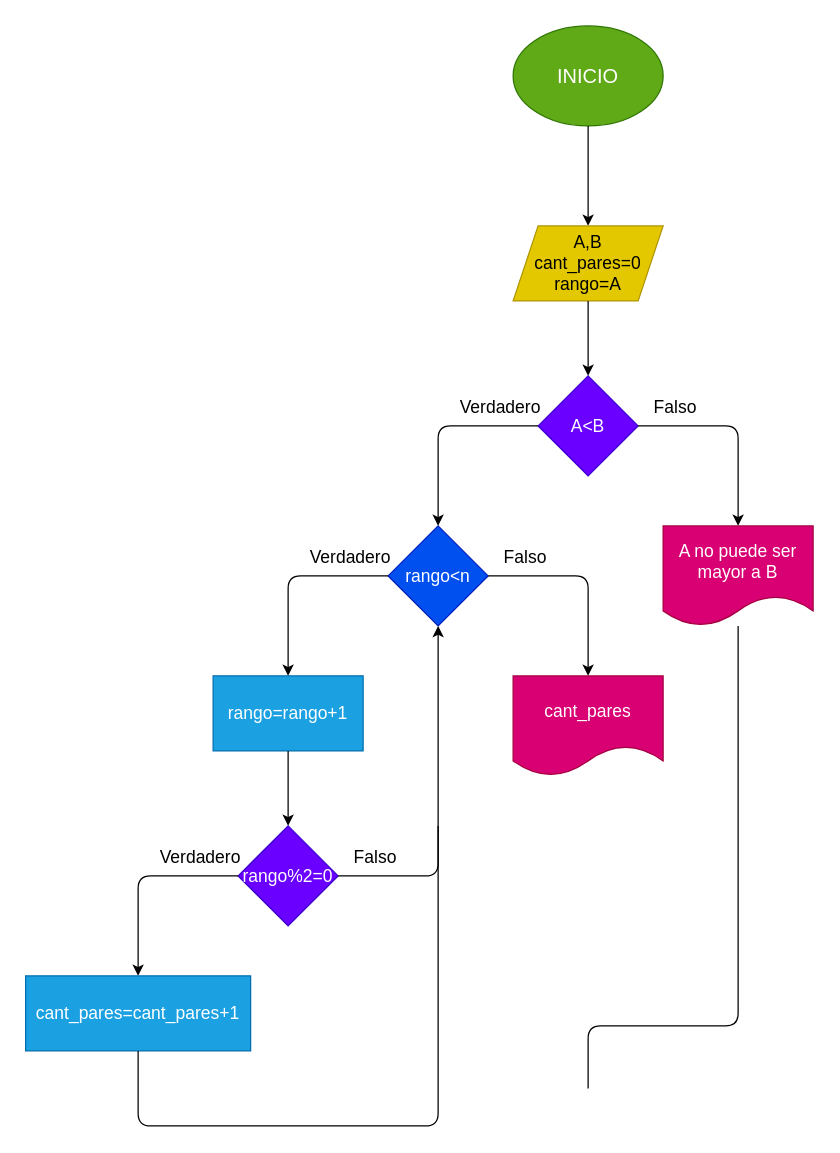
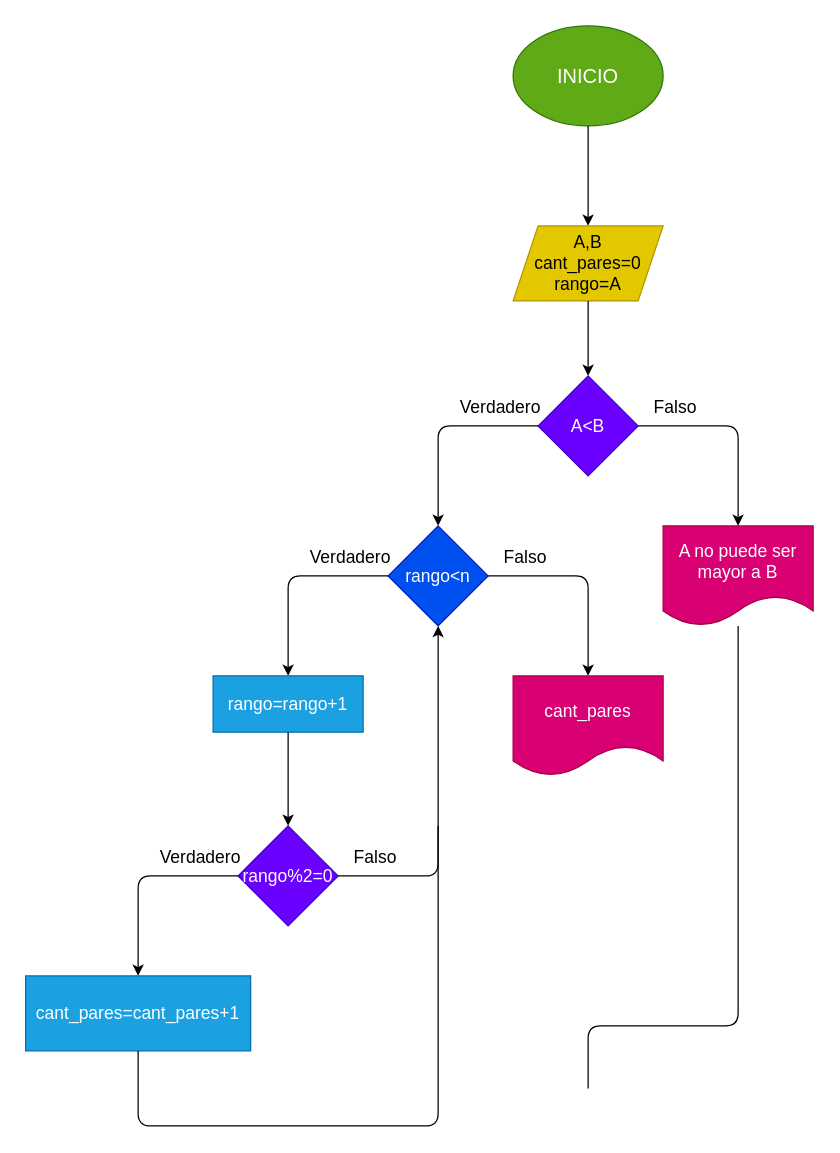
- <mxCell id="14" value="rango=rango+1&lt;br&gt;" style="rounded=0;whiteSpace=wrap;html=1;fontSize=14;fillColor=#1ba1e2;fontColor=#ffffff;strokeColor=#006EAF;" vertex="1" parent="1"><mxGeometry x="170" y="540" width="120" height="60" as="geometry" /></mxCell>
+ <mxCell id="14" value="rango=rango+1&lt;br&gt;" style="rounded=0;whiteSpace=wrap;html=1;fontSize=14;fillColor=#1ba1e2;fontColor=#ffffff;strokeColor=#006EAF;" vertex="1" parent="1"><mxGeometry x="170" y="540" width="120" height="45" as="geometry" /></mxCell>
